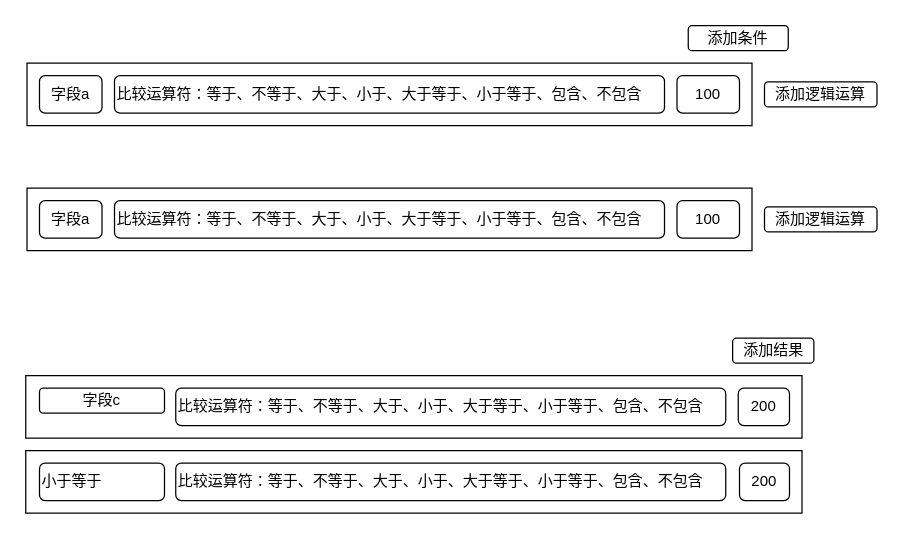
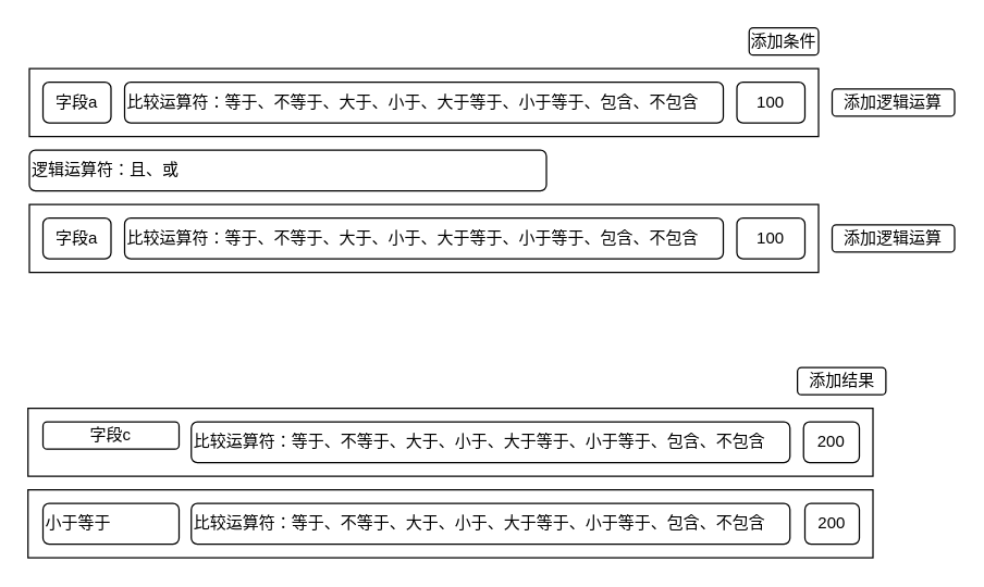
- <mxCell id="4" value="添加条件" style="rounded=1;whiteSpace=wrap;html=1;" vertex="1" parent="1"><mxGeometry x="550" y="20" width="80" height="20" as="geometry" /></mxCell>
+ <mxCell id="4" value="添加条件" style="rounded=1;whiteSpace=wrap;html=1;" vertex="1" parent="1"><mxGeometry x="550" y="20" width="51" height="20" as="geometry" /></mxCell>
+ <mxCell id="6" value="逻辑运算符：且、或" style="rounded=1;whiteSpace=wrap;html=1;align=left;" vertex="1" parent="1"><mxGeometry x="21" y="110" width="380" height="30" as="geometry" /></mxCell>
